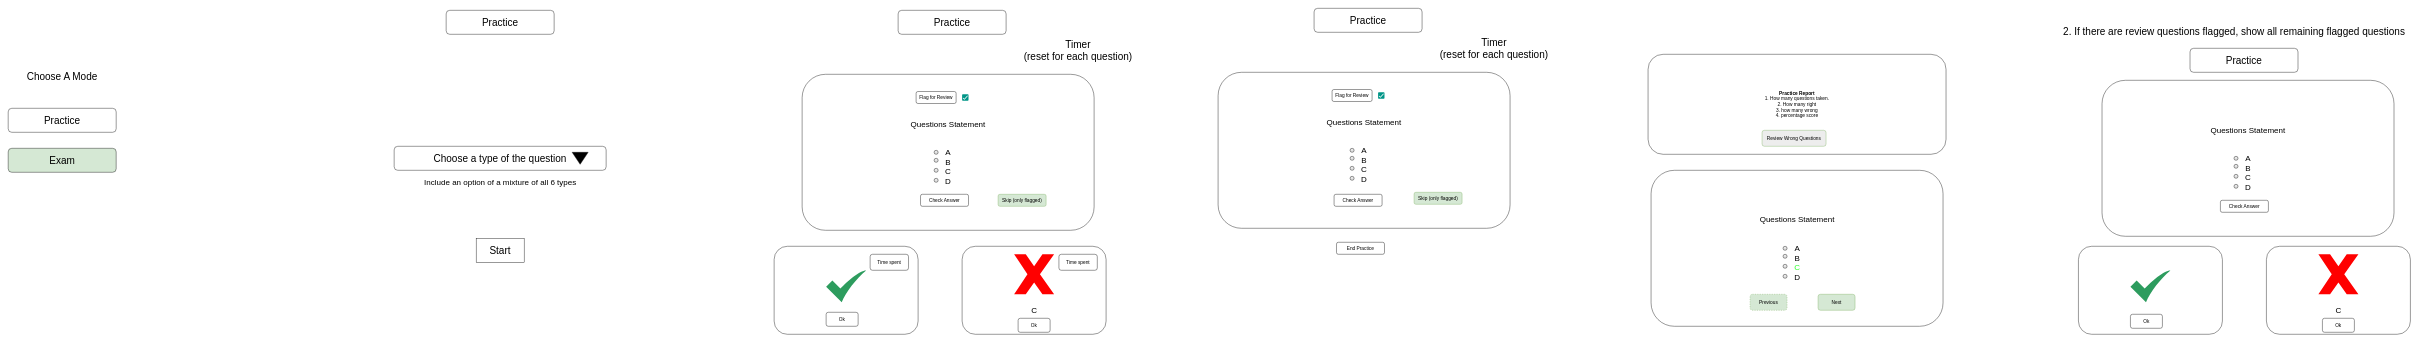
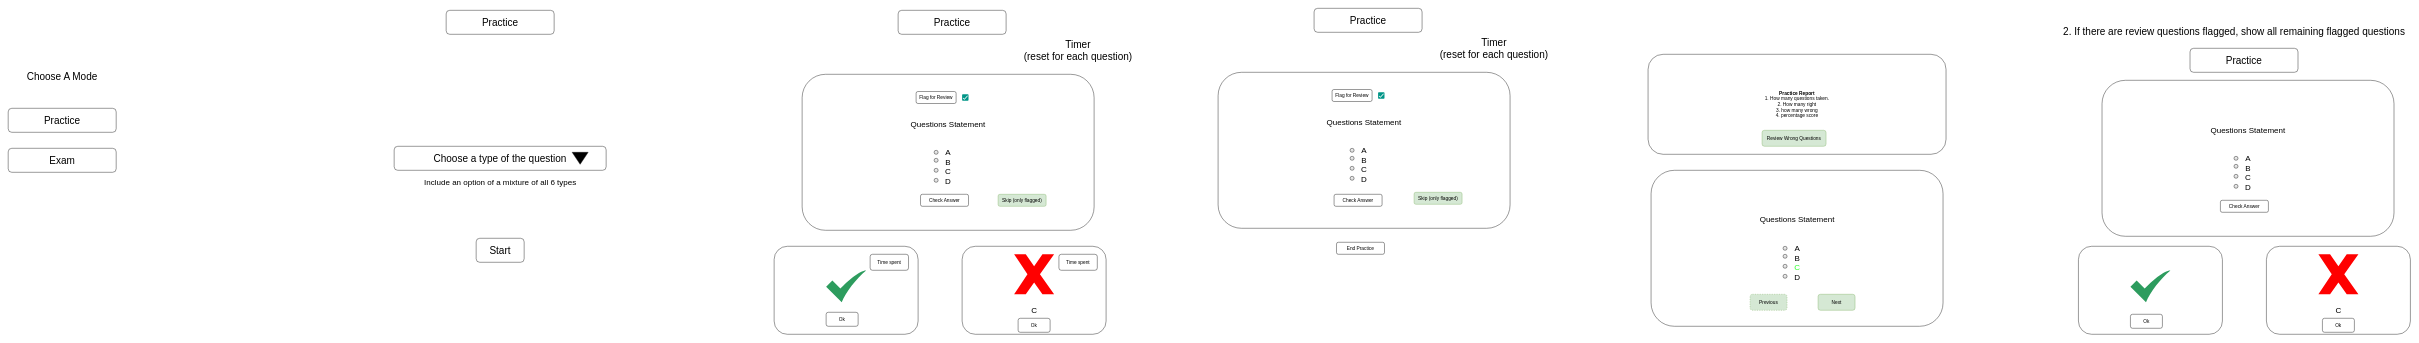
- <mxCell id="37" value="Review Wrong Questions" style="rounded=1;whiteSpace=wrap;html=1;fillColor=#ededed;strokeColor=#82b366;" vertex="1" parent="1"><mxGeometry x="4405" y="325" width="160" height="40" as="geometry" /></mxCell>
+ <mxCell id="37" value="Review Wrong Questions" style="rounded=1;whiteSpace=wrap;html=1;fillColor=#d5e8d4;strokeColor=#82b366;" vertex="1" parent="1"><mxGeometry x="4405" y="325" width="160" height="40" as="geometry" /></mxCell>
- <mxCell id="2" value="Exam" style="rounded=1;whiteSpace=wrap;html=1;fontSize=25;fillColor=#d5e8d4;" vertex="1" parent="1"><mxGeometry x="20" y="370" width="270" height="60" as="geometry" /></mxCell>
+ <mxCell id="2" value="Exam" style="rounded=1;whiteSpace=wrap;html=1;fontSize=25;" vertex="1" parent="1"><mxGeometry x="20" y="370" width="270" height="60" as="geometry" /></mxCell>
- <mxCell id="8" value="Start" style="whiteSpace=wrap;html=1;fontSize=25;rounded=0;" vertex="1" parent="1"><mxGeometry x="1190" y="595" width="120" height="60" as="geometry" /></mxCell>
+ <mxCell id="8" value="Start" style="rounded=1;whiteSpace=wrap;html=1;fontSize=25;" vertex="1" parent="1"><mxGeometry x="1190" y="595" width="120" height="60" as="geometry" /></mxCell>
